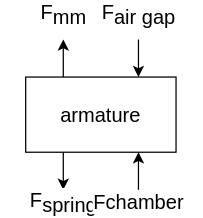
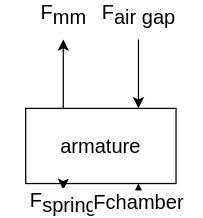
- <mxCell id="2" value="armature" style="rounded=0;whiteSpace=wrap;html=1;fontSize=16;" parent="1" vertex="1"><mxGeometry x="20" y="50" width="120" height="60" as="geometry" /></mxCell>
+ <mxCell id="2" value="armature" style="rounded=0;whiteSpace=wrap;html=1;fontSize=16;" parent="1" vertex="1"><mxGeometry x="20" y="75" width="120" height="60" as="geometry" /></mxCell>
